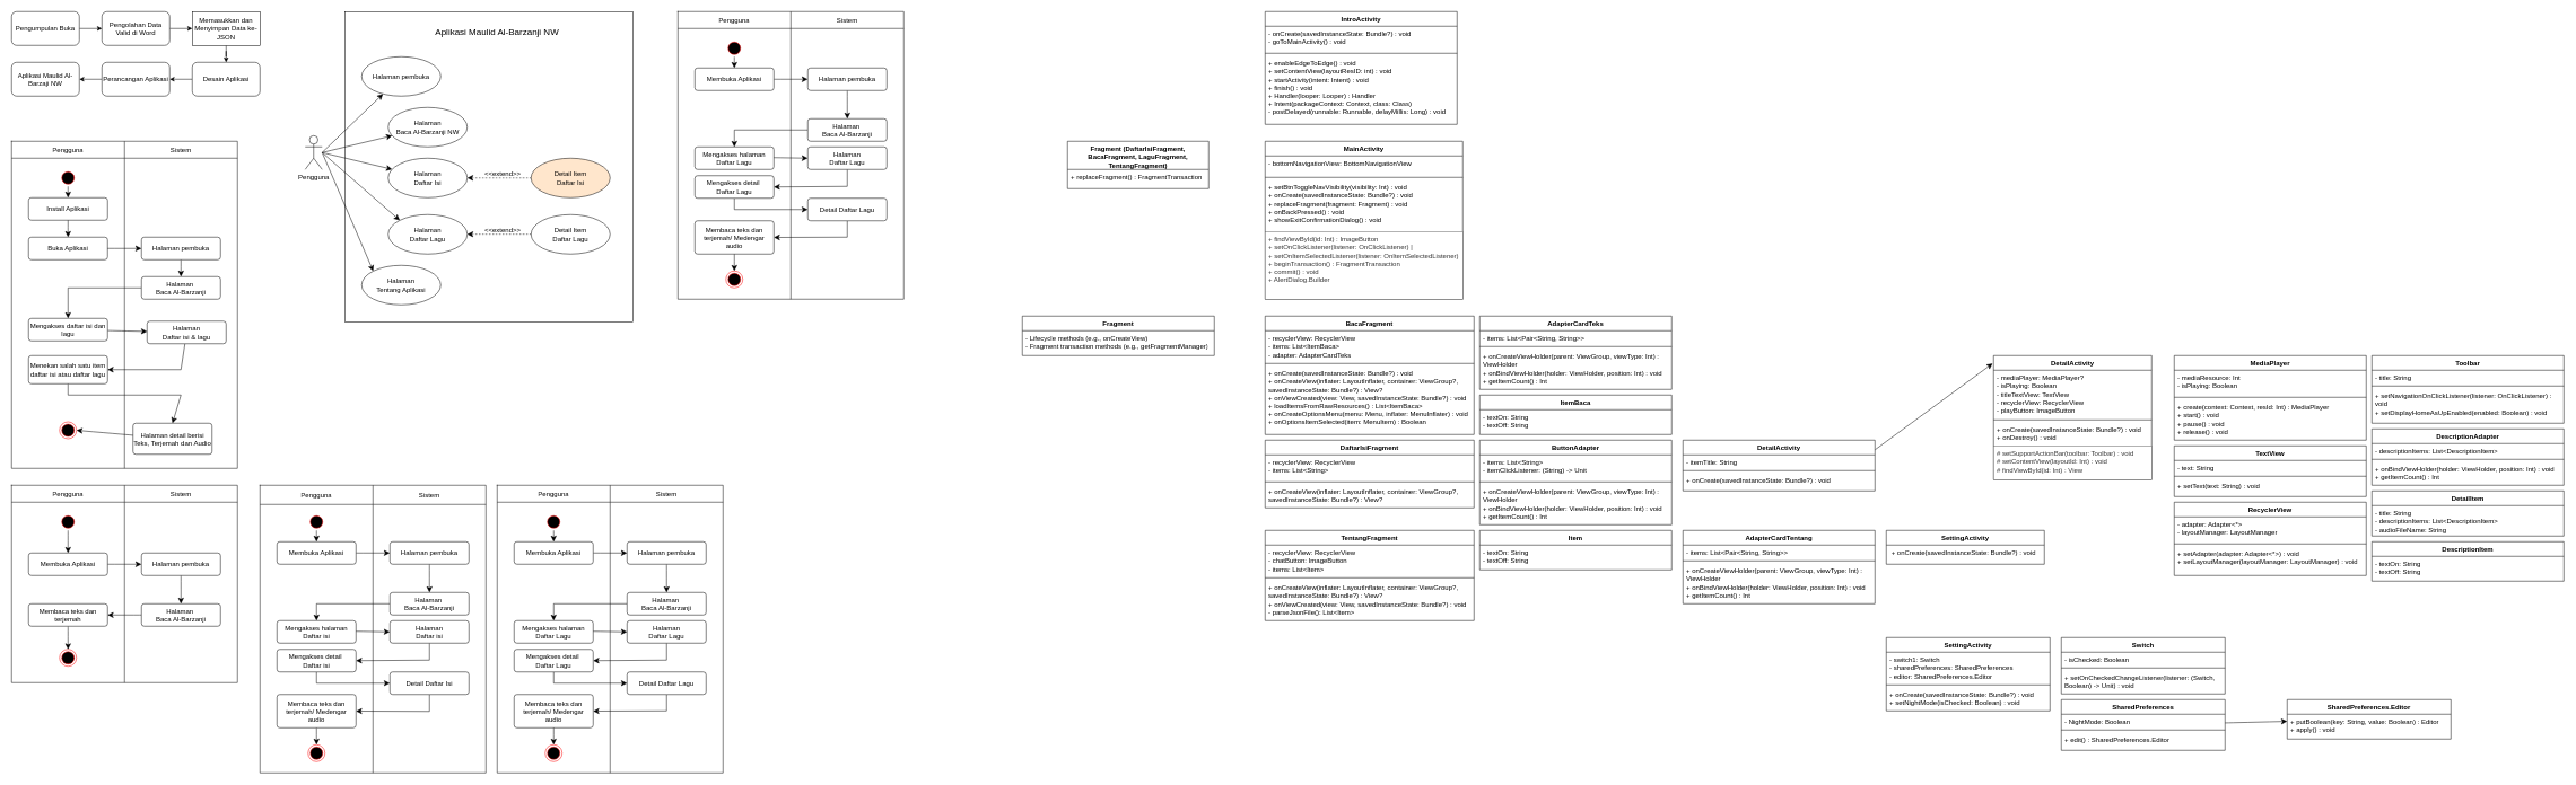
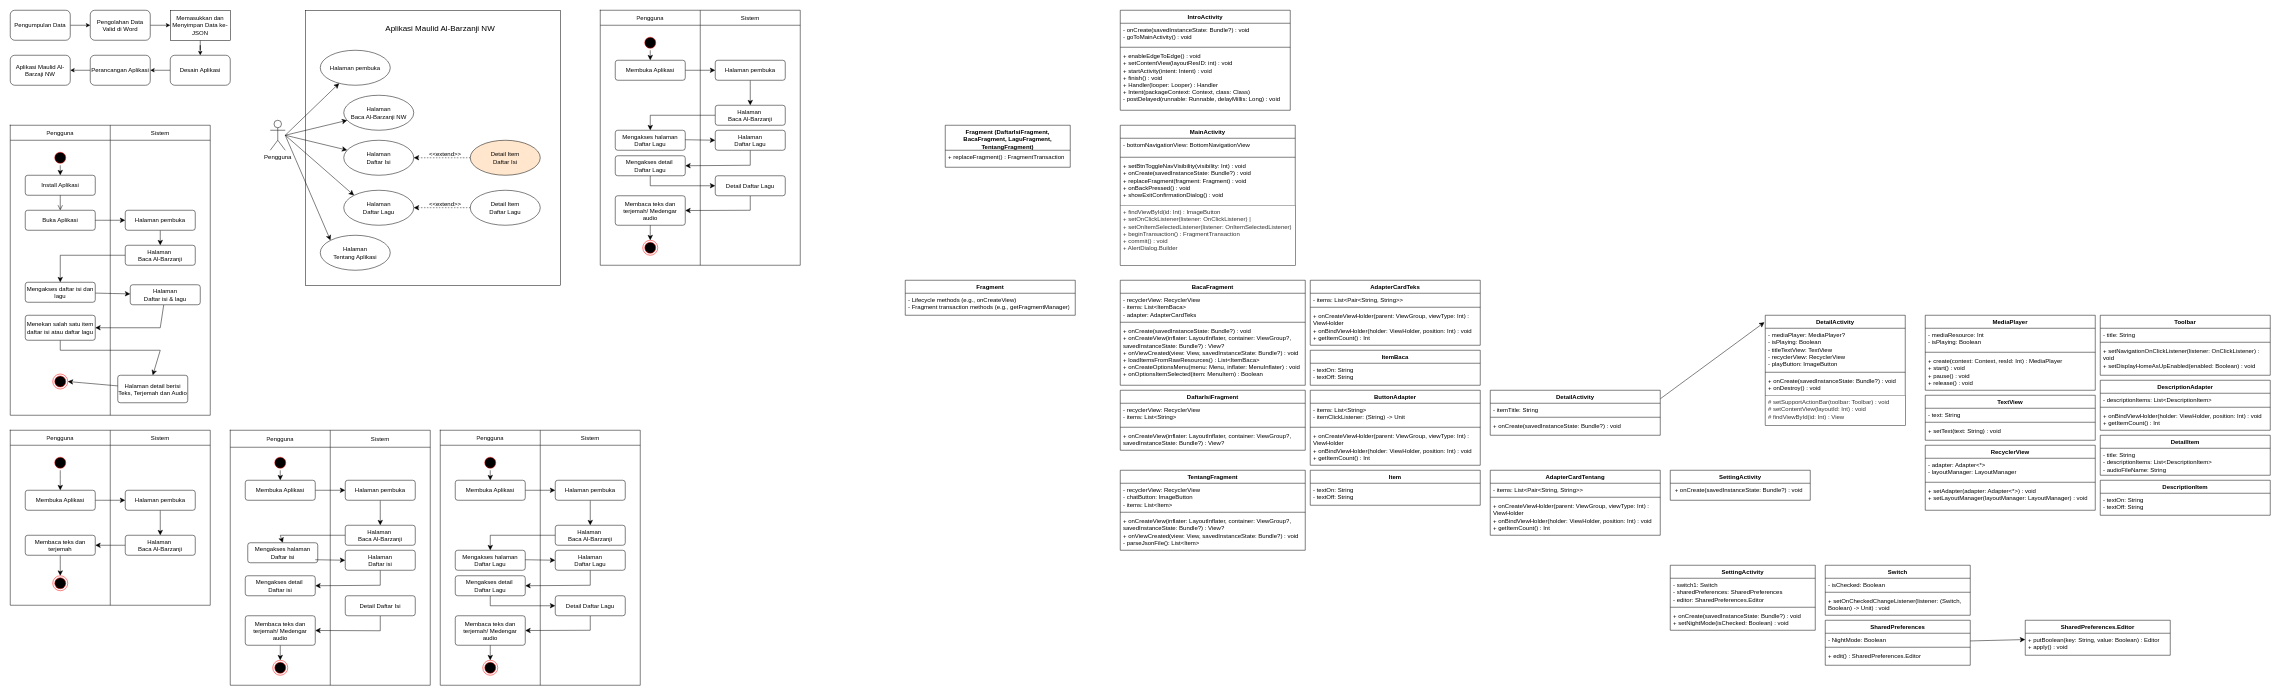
- <mxCell id="4" value="Pengumpulan Buka" style="rounded=1;whiteSpace=wrap;html=1;align=center;verticalAlign=middle;fontFamily=Helvetica;fontSize=12;" vertex="1" parent="2"><mxGeometry width="120" height="60" as="geometry" /></mxCell>
+ <mxCell id="4" value="Pengumpulan Data" style="rounded=1;whiteSpace=wrap;html=1;align=center;verticalAlign=middle;fontFamily=Helvetica;fontSize=12;" vertex="1" parent="2"><mxGeometry width="120" height="60" as="geometry" /></mxCell>
- <mxCell id="33" style="edgeStyle=none;curved=1;rounded=0;orthogonalLoop=1;jettySize=auto;html=1;fontSize=12;startSize=8;endSize=8;" edge="1" parent="14" source="26" target="27"><mxGeometry relative="1" as="geometry" /></mxCell>
+ <mxCell id="33" style="edgeStyle=none;curved=1;rounded=0;orthogonalLoop=1;jettySize=auto;html=1;fontSize=12;startSize=8;endSize=8;endArrow=open;" edge="1" parent="14" source="26" target="27"><mxGeometry relative="1" as="geometry" /></mxCell>
- <mxCell id="98" value="Mengakses halaman&lt;div&gt;Daftar isi&lt;br&gt;&lt;/div&gt;" style="html=1;align=center;verticalAlign=middle;rounded=1;absoluteArcSize=1;arcSize=10;dashed=0;whiteSpace=wrap;" vertex="1" parent="81"><mxGeometry x="30" y="240" width="140" height="40" as="geometry" /></mxCell>
+ <mxCell id="98" value="Mengakses halaman&lt;div&gt;Daftar isi&lt;br&gt;&lt;/div&gt;" style="html=1;align=center;verticalAlign=middle;rounded=1;absoluteArcSize=1;arcSize=10;dashed=0;whiteSpace=wrap;" vertex="1" parent="81"><mxGeometry x="35" y="225" width="140" height="40" as="geometry" /></mxCell>
- <mxCell id="101" style="edgeStyle=none;curved=0;rounded=0;orthogonalLoop=1;jettySize=auto;html=1;entryX=0;entryY=0.5;entryDx=0;entryDy=0;fontSize=12;startSize=8;endSize=8;" edge="1" parent="81" source="102" target="104"><mxGeometry relative="1" as="geometry"><Array as="points"><mxPoint x="100" y="351" /></Array></mxGeometry></mxCell>
